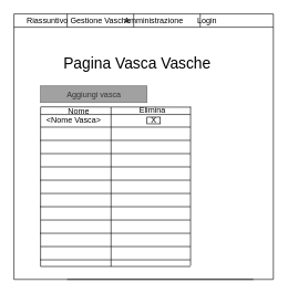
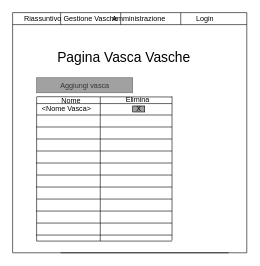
- <mxCell id="14" value="Login" style="text;html=1;strokeColor=none;fillColor=none;align=center;verticalAlign=middle;whiteSpace=wrap;rounded=0;" vertex="1" parent="1"><mxGeometry x="290.5" y="20.5" width="40" height="20" as="geometry" /></mxCell>
+ <mxCell id="14" value="Login" style="text;html=1;strokeColor=none;fillColor=none;align=center;verticalAlign=middle;whiteSpace=wrap;rounded=0;" vertex="1" parent="1"><mxGeometry x="320.5" y="20.5" width="40" height="20" as="geometry" /></mxCell>
- <mxCell id="37" value="X" style="rounded=0;whiteSpace=wrap;html=1;" vertex="1" parent="1"><mxGeometry x="220.5" y="176" width="20" height="10" as="geometry" /></mxCell>
+ <mxCell id="37" value="X" style="rounded=0;whiteSpace=wrap;html=1;fillColor=#a1a1a1;" vertex="1" parent="1"><mxGeometry x="220.5" y="176" width="20" height="10" as="geometry" /></mxCell>
